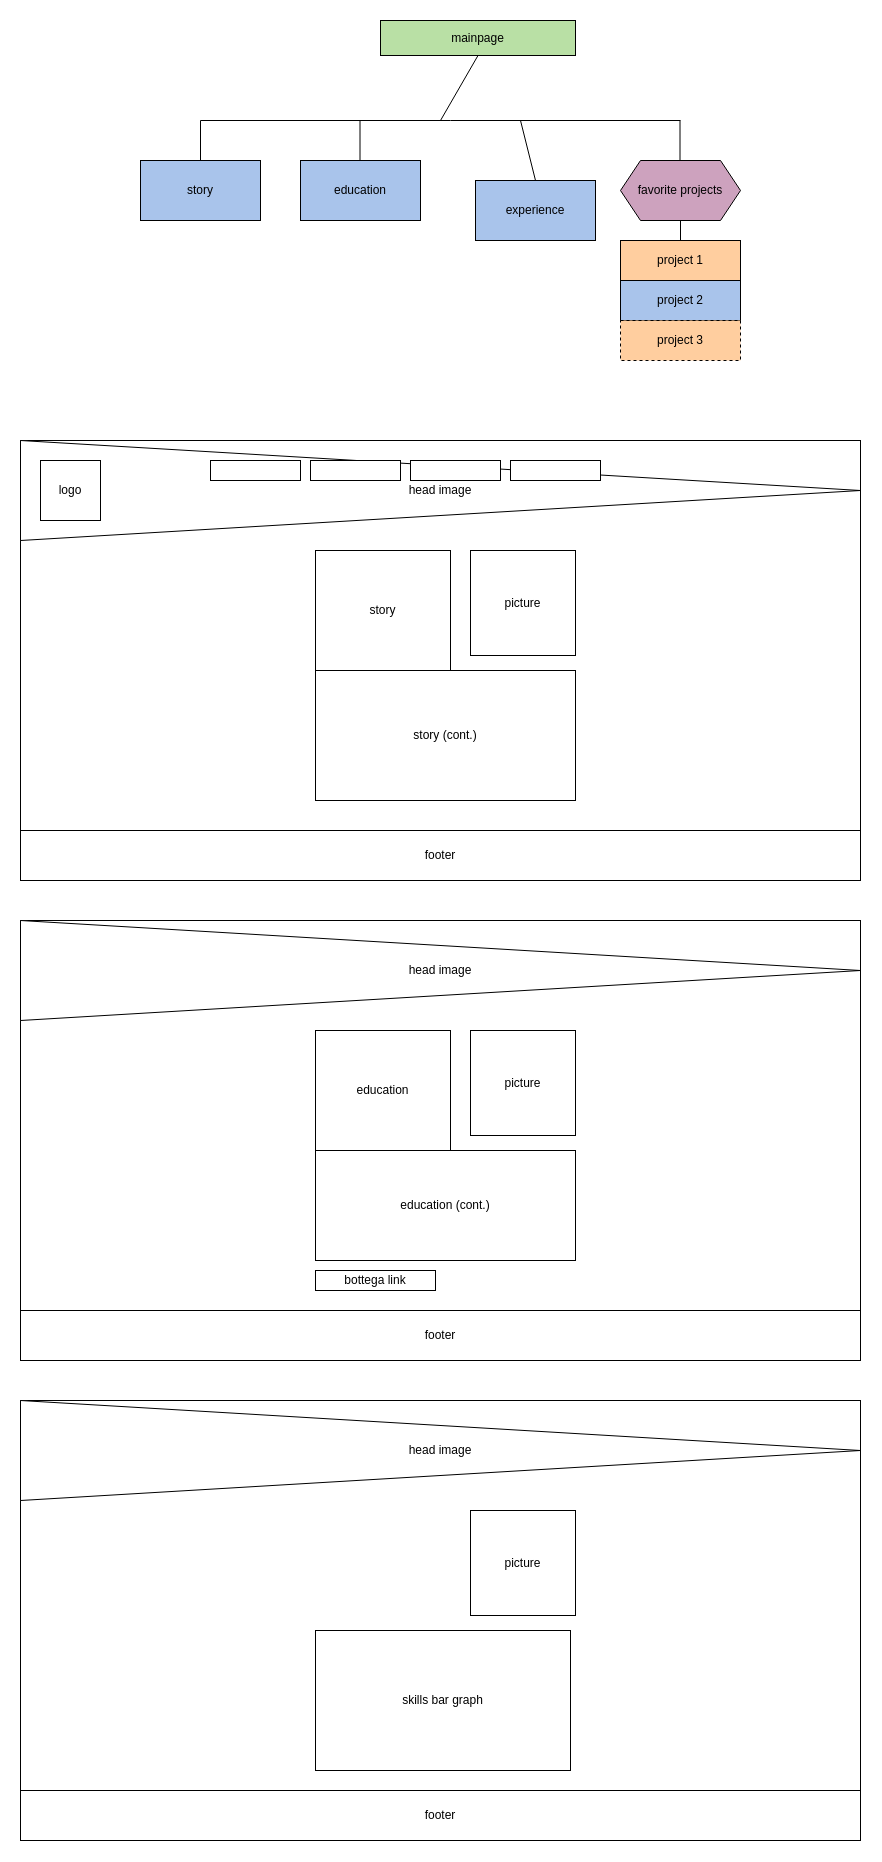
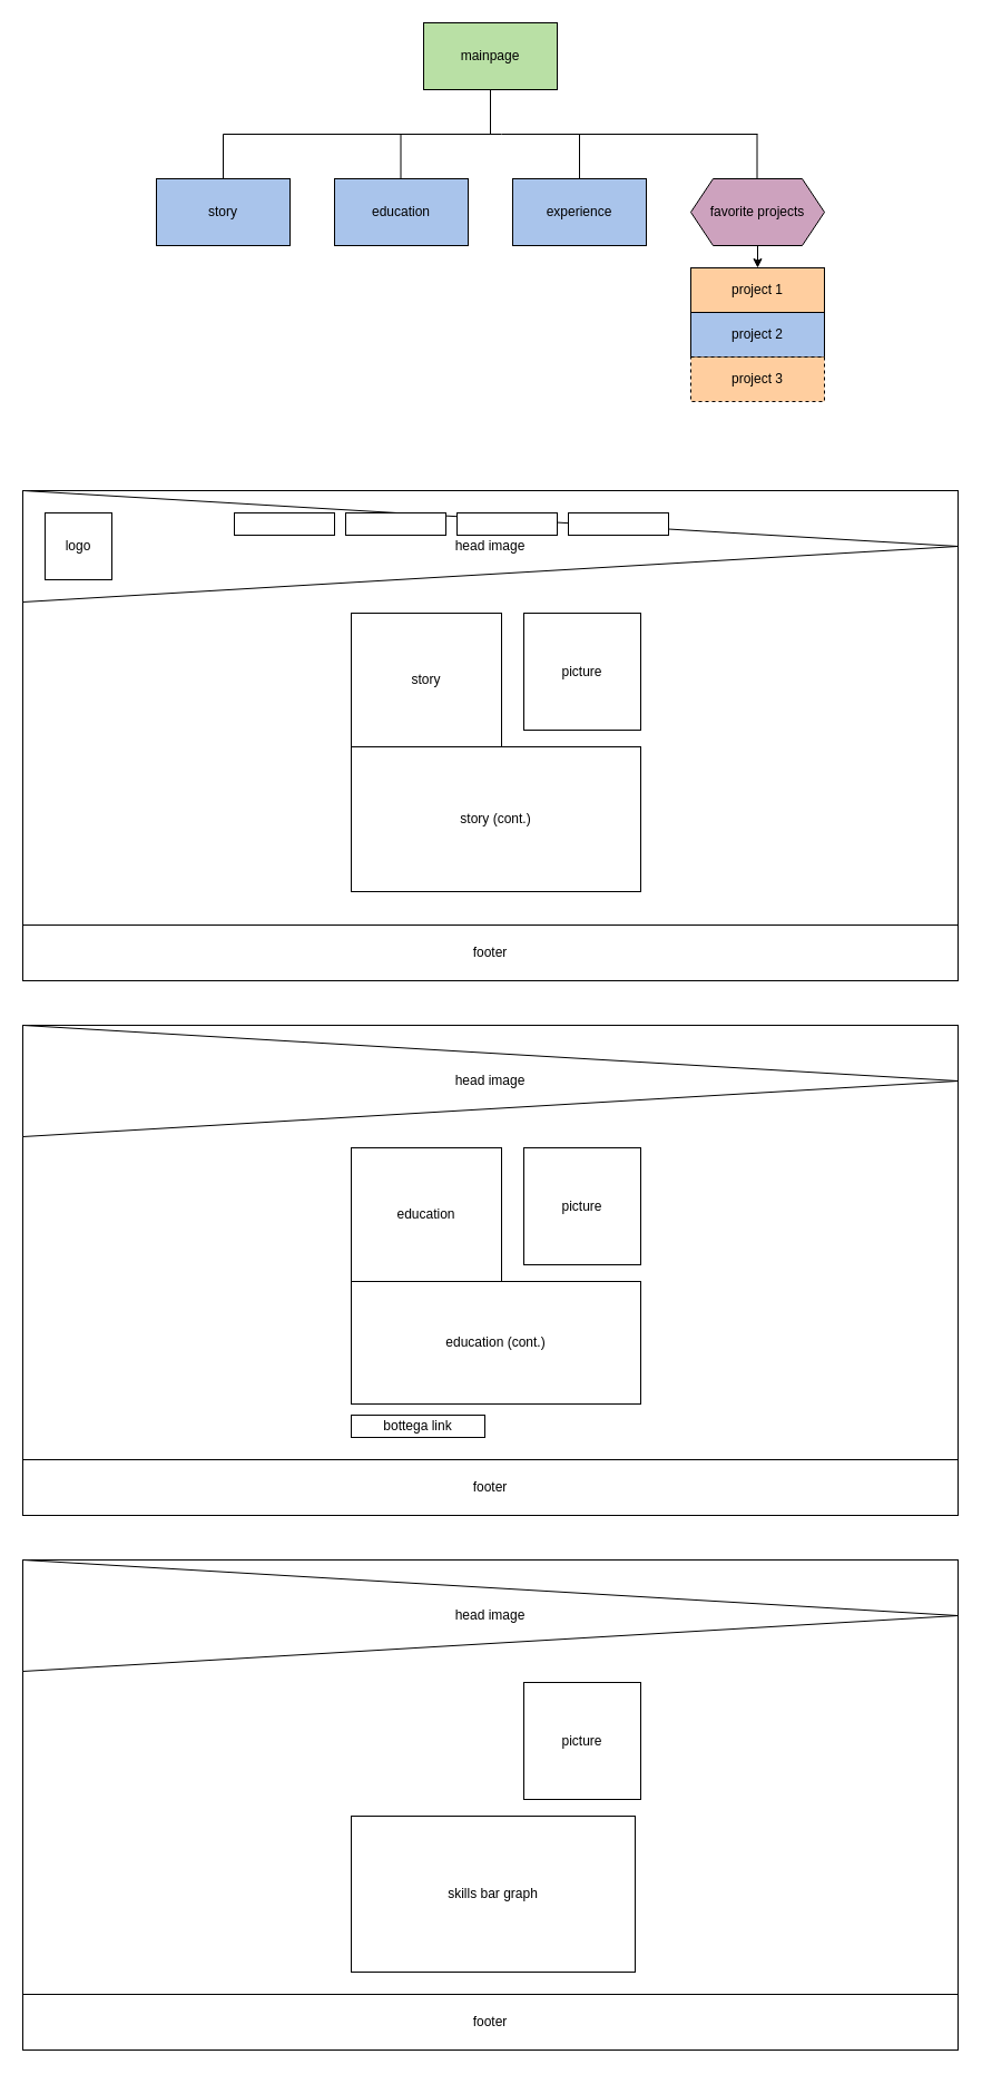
- <mxCell id="2" value="mainpage" style="rounded=0;whiteSpace=wrap;html=1;fillColor=#B9E0A5;" vertex="1" parent="1"><mxGeometry x="380" y="20" width="195" height="35" as="geometry" /></mxCell>
+ <mxCell id="2" value="mainpage" style="rounded=0;whiteSpace=wrap;html=1;fillColor=#B9E0A5;" vertex="1" parent="1"><mxGeometry x="380" y="20" width="120" height="60" as="geometry" /></mxCell>
- <mxCell id="3" value="experience" style="rounded=0;whiteSpace=wrap;html=1;fillColor=#A9C4EB;" vertex="1" parent="1"><mxGeometry x="475" y="180" width="120" height="60" as="geometry" /></mxCell>
+ <mxCell id="3" value="experience" style="rounded=0;whiteSpace=wrap;html=1;fillColor=#A9C4EB;" vertex="1" parent="1"><mxGeometry x="460" y="160" width="120" height="60" as="geometry" /></mxCell>
- <mxCell id="6" style="edgeStyle=orthogonalEdgeStyle;rounded=0;orthogonalLoop=1;jettySize=auto;html=1;exitX=0.5;exitY=1;exitDx=0;exitDy=0;entryX=0.5;entryY=0;entryDx=0;entryDy=0;endArrow=none;" edge="1" parent="1" source="7" target="8"><mxGeometry relative="1" as="geometry" /></mxCell>
+ <mxCell id="6" style="edgeStyle=orthogonalEdgeStyle;rounded=0;orthogonalLoop=1;jettySize=auto;html=1;exitX=0.5;exitY=1;exitDx=0;exitDy=0;entryX=0.5;entryY=0;entryDx=0;entryDy=0;" edge="1" parent="1" source="7" target="8"><mxGeometry relative="1" as="geometry" /></mxCell>
